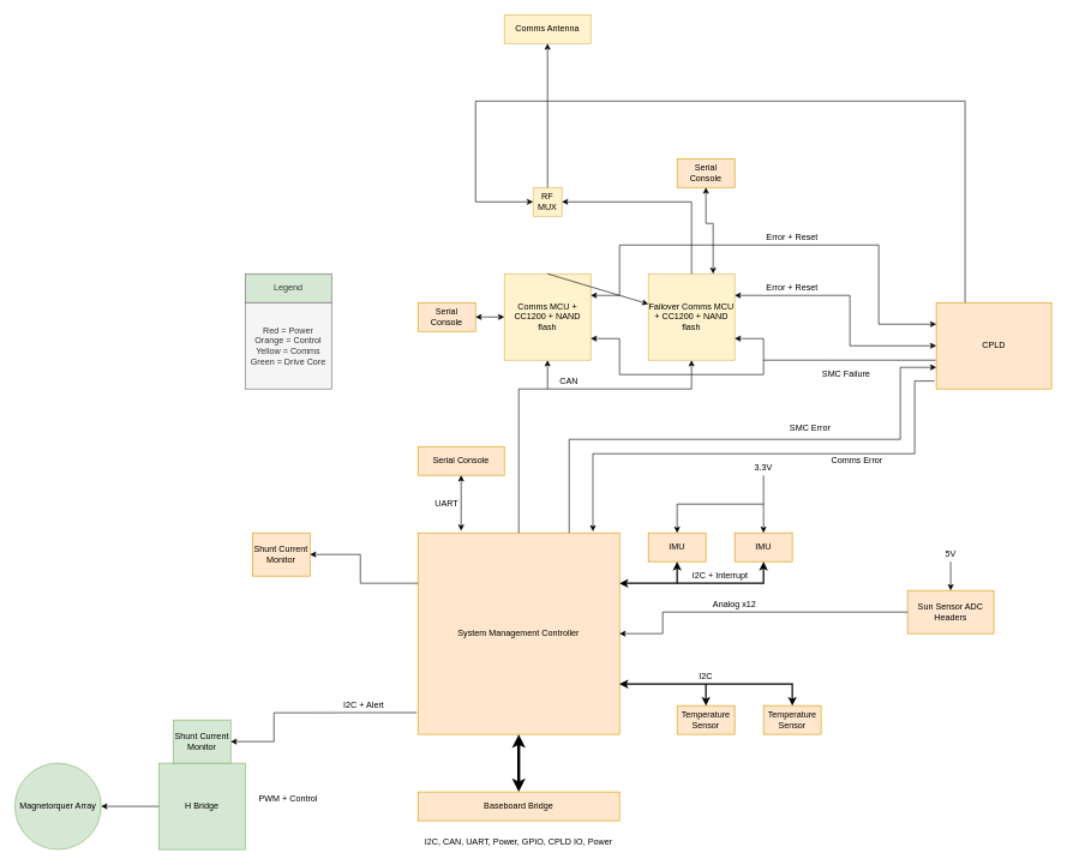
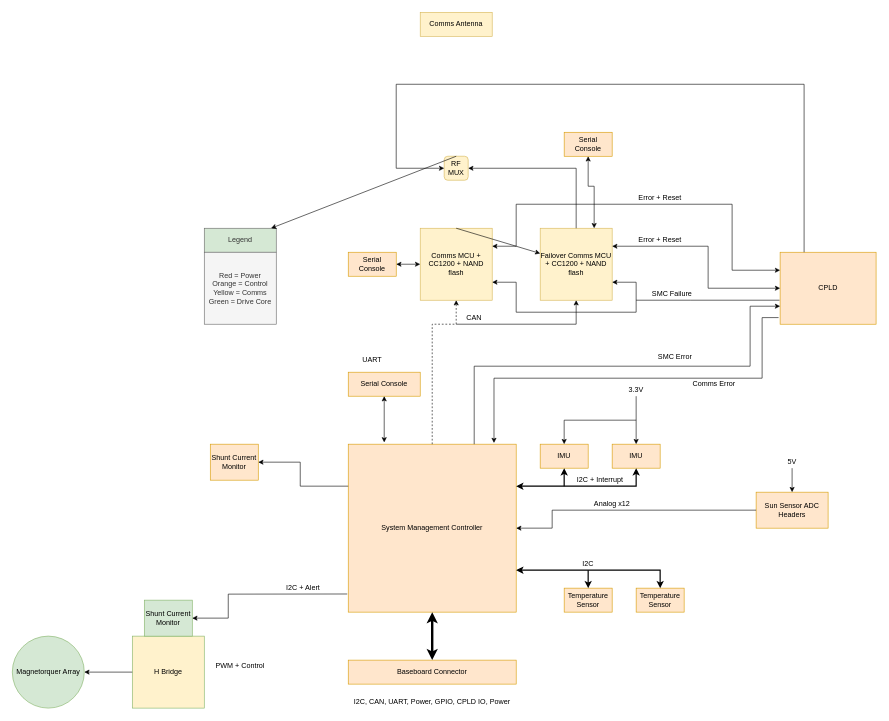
- <mxCell id="16" value="" style="endArrow=classic;html=1;entryX=0.5;entryY=1;entryDx=0;entryDy=0;exitX=0.5;exitY=0;exitDx=0;exitDy=0;" parent="1" source="13" target="2" edge="1"><mxGeometry width="50" height="50" relative="1" as="geometry"><mxPoint x="830" y="420" as="sourcePoint" /><mxPoint x="880" y="370" as="targetPoint" /></mxGeometry></mxCell>
+ <mxCell id="16" value="" style="endArrow=classic;html=1;exitX=0.5;exitY=0;exitDx=0;exitDy=0;" parent="1" source="13" target="3" edge="1"><mxGeometry width="50" height="50" relative="1" as="geometry"><mxPoint x="830" y="420" as="sourcePoint" /><mxPoint x="880" y="370" as="targetPoint" /></mxGeometry></mxCell>
- <mxCell id="13" value="RF MUX" style="rounded=0;whiteSpace=wrap;html=1;fillColor=#fff2cc;strokeColor=#d6b656;" parent="1" vertex="1"><mxGeometry x="740" y="260" width="40" height="40" as="geometry" /></mxCell>
+ <mxCell id="13" value="RF MUX" style="whiteSpace=wrap;html=1;fillColor=#fff2cc;strokeColor=#d6b656;rounded=1;" parent="1" vertex="1"><mxGeometry x="740" y="260" width="40" height="40" as="geometry" /></mxCell>
- <mxCell id="58" value="SMC Failure" style="text;html=1;strokeColor=none;fillColor=none;align=center;verticalAlign=middle;whiteSpace=wrap;rounded=0;" parent="1" vertex="1"><mxGeometry x="1135" y="510" width="80" height="20" as="geometry" /></mxCell>
+ <mxCell id="58" value="SMC Failure" style="text;html=1;strokeColor=none;fillColor=none;align=center;verticalAlign=middle;whiteSpace=wrap;rounded=0;" parent="1" vertex="1"><mxGeometry x="1080" y="480" width="80" height="20" as="geometry" /></mxCell>
- <mxCell id="10" value="" style="endArrow=classic;html=1;entryX=0.5;entryY=1;entryDx=0;entryDy=0;exitX=0.5;exitY=0;exitDx=0;exitDy=0;rounded=0;" parent="1" source="6" target="8" edge="1"><mxGeometry width="50" height="50" relative="1" as="geometry"><mxPoint x="840" y="630" as="sourcePoint" /><mxPoint x="890" y="580" as="targetPoint" /><Array as="points"><mxPoint x="720" y="540" /><mxPoint x="760" y="540" /></Array></mxGeometry></mxCell>
+ <mxCell id="10" value="" style="endArrow=classic;html=1;entryX=0.5;entryY=1;entryDx=0;entryDy=0;exitX=0.5;exitY=0;exitDx=0;exitDy=0;rounded=0;dashed=1;" parent="1" source="6" target="8" edge="1"><mxGeometry width="50" height="50" relative="1" as="geometry"><mxPoint x="840" y="630" as="sourcePoint" /><mxPoint x="890" y="580" as="targetPoint" /><Array as="points"><mxPoint x="720" y="540" /><mxPoint x="760" y="540" /></Array></mxGeometry></mxCell>
- <mxCell id="45" value="UART" style="text;html=1;strokeColor=none;fillColor=none;align=center;verticalAlign=middle;whiteSpace=wrap;rounded=0;" parent="1" vertex="1"><mxGeometry x="600" y="690" width="40" height="20" as="geometry" /></mxCell>
+ <mxCell id="45" value="UART" style="text;html=1;strokeColor=none;fillColor=none;align=center;verticalAlign=middle;whiteSpace=wrap;rounded=0;" parent="1" vertex="1"><mxGeometry x="600" y="590" width="40" height="20" as="geometry" /></mxCell>
- <mxCell id="17" value="H Bridge" style="rounded=0;whiteSpace=wrap;html=1;fillColor=#d5e8d4;strokeColor=#82b366;" parent="1" vertex="1"><mxGeometry x="220" y="1060" width="120" height="120" as="geometry" /></mxCell>
+ <mxCell id="17" value="H Bridge" style="rounded=0;whiteSpace=wrap;html=1;fillColor=#fff2cc;strokeColor=#82b366;" parent="1" vertex="1"><mxGeometry x="220" y="1060" width="120" height="120" as="geometry" /></mxCell>
- <mxCell id="35" value="Baseboard Bridge" style="rounded=0;whiteSpace=wrap;html=1;fillColor=#ffe6cc;strokeColor=#d79b00;" parent="1" vertex="1"><mxGeometry x="580" y="1100" width="280" height="40" as="geometry" /></mxCell>
+ <mxCell id="35" value="Baseboard Connector" style="rounded=0;whiteSpace=wrap;html=1;fillColor=#ffe6cc;strokeColor=#d79b00;" parent="1" vertex="1"><mxGeometry x="580" y="1100" width="280" height="40" as="geometry" /></mxCell>
